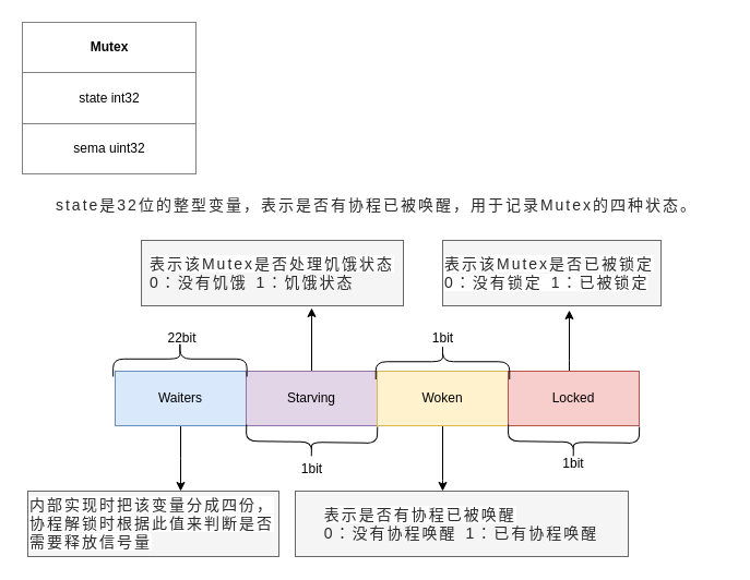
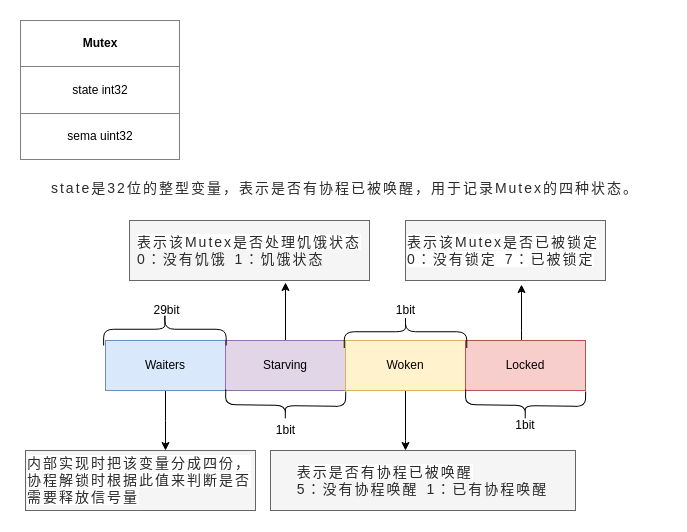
- <mxCell id="14" value="&lt;span style=&quot;color: rgb(43 , 43 , 43) ; font-family: , , , &amp;#34;helvetica neue&amp;#34; , &amp;#34;pingfang sc&amp;#34; , &amp;#34;hiragino sans gb&amp;#34; , &amp;#34;microsoft yahei&amp;#34; , &amp;#34;arial&amp;#34; , sans-serif ; font-size: 14px ; letter-spacing: 2px ; word-spacing: 2px ; background-color: rgb(255 , 255 , 255)&quot;&gt;表示该Mutex是否已被锁定&lt;br&gt;&lt;/span&gt;&lt;span style=&quot;color: rgb(43 , 43 , 43) ; font-family: , , , &amp;#34;helvetica neue&amp;#34; , &amp;#34;pingfang sc&amp;#34; , &amp;#34;hiragino sans gb&amp;#34; , &amp;#34;microsoft yahei&amp;#34; , &amp;#34;arial&amp;#34; , sans-serif ; font-size: 14px ; letter-spacing: 2px ; word-spacing: 2px ; background-color: rgb(255 , 255 , 255)&quot;&gt;0：没有锁定 1：已被锁定&lt;/span&gt;" style="text;html=1;align=left;verticalAlign=middle;whiteSpace=wrap;rounded=0;fillColor=#f5f5f5;fontColor=#333333;strokeColor=#666666;" vertex="1" parent="1"><mxGeometry x="405" y="220" width="200" height="60" as="geometry" /></mxCell>
+ <mxCell id="14" value="&lt;span style=&quot;color: rgb(43 , 43 , 43) ; font-family: , , , &amp;#34;helvetica neue&amp;#34; , &amp;#34;pingfang sc&amp;#34; , &amp;#34;hiragino sans gb&amp;#34; , &amp;#34;microsoft yahei&amp;#34; , &amp;#34;arial&amp;#34; , sans-serif ; font-size: 14px ; letter-spacing: 2px ; word-spacing: 2px ; background-color: rgb(255 , 255 , 255)&quot;&gt;表示该Mutex是否已被锁定&lt;br&gt;&lt;/span&gt;&lt;span style=&quot;color: rgb(43 , 43 , 43) ; font-family: , , , &amp;#34;helvetica neue&amp;#34; , &amp;#34;pingfang sc&amp;#34; , &amp;#34;hiragino sans gb&amp;#34; , &amp;#34;microsoft yahei&amp;#34; , &amp;#34;arial&amp;#34; , sans-serif ; font-size: 14px ; letter-spacing: 2px ; word-spacing: 2px ; background-color: rgb(255 , 255 , 255)&quot;&gt;0：没有锁定 7：已被锁定&lt;/span&gt;" style="text;html=1;align=left;verticalAlign=middle;whiteSpace=wrap;rounded=0;fillColor=#f5f5f5;fontColor=#333333;strokeColor=#666666;" vertex="1" parent="1"><mxGeometry x="405" y="220" width="200" height="60" as="geometry" /></mxCell>
- <mxCell id="20" value="22bit" style="text;html=1;align=center;verticalAlign=middle;resizable=0;points=[];autosize=1;strokeColor=none;fillColor=none;" vertex="1" parent="1"><mxGeometry x="146.25" y="300" width="40" height="20" as="geometry" /></mxCell>
+ <mxCell id="20" value="29bit" style="text;html=1;align=center;verticalAlign=middle;resizable=0;points=[];autosize=1;strokeColor=none;fillColor=none;" vertex="1" parent="1"><mxGeometry x="146.25" y="300" width="40" height="20" as="geometry" /></mxCell>
- <mxCell id="13" value="&lt;div style=&quot;text-align: left&quot;&gt;&lt;span style=&quot;background-color: rgb(255 , 255 , 255) ; color: rgb(43 , 43 , 43) ; font-size: 14px ; letter-spacing: 2px ; word-spacing: 2px&quot;&gt;表示是否有协程已被唤醒&lt;/span&gt;&lt;/div&gt;&lt;span style=&quot;color: rgb(43 , 43 , 43) ; font-family: , , , &amp;#34;helvetica neue&amp;#34; , &amp;#34;pingfang sc&amp;#34; , &amp;#34;hiragino sans gb&amp;#34; , &amp;#34;microsoft yahei&amp;#34; , &amp;#34;arial&amp;#34; , sans-serif ; font-size: 14px ; letter-spacing: 2px ; word-spacing: 2px ; background-color: rgb(255 , 255 , 255)&quot;&gt;&lt;div style=&quot;text-align: left&quot;&gt;0：没有协程唤醒 1：已有协程唤醒&lt;/div&gt;&lt;/span&gt;" style="text;html=1;strokeColor=#666666;fillColor=#f5f5f5;align=center;verticalAlign=middle;whiteSpace=wrap;rounded=0;fontColor=#333333;" vertex="1" parent="1"><mxGeometry x="270" y="450" width="305" height="60" as="geometry" /></mxCell>
+ <mxCell id="13" value="&lt;div style=&quot;text-align: left&quot;&gt;&lt;span style=&quot;background-color: rgb(255 , 255 , 255) ; color: rgb(43 , 43 , 43) ; font-size: 14px ; letter-spacing: 2px ; word-spacing: 2px&quot;&gt;表示是否有协程已被唤醒&lt;/span&gt;&lt;/div&gt;&lt;span style=&quot;color: rgb(43 , 43 , 43) ; font-family: , , , &amp;#34;helvetica neue&amp;#34; , &amp;#34;pingfang sc&amp;#34; , &amp;#34;hiragino sans gb&amp;#34; , &amp;#34;microsoft yahei&amp;#34; , &amp;#34;arial&amp;#34; , sans-serif ; font-size: 14px ; letter-spacing: 2px ; word-spacing: 2px ; background-color: rgb(255 , 255 , 255)&quot;&gt;&lt;div style=&quot;text-align: left&quot;&gt;5：没有协程唤醒 1：已有协程唤醒&lt;/div&gt;&lt;/span&gt;" style="text;html=1;strokeColor=#666666;fillColor=#f5f5f5;align=center;verticalAlign=middle;whiteSpace=wrap;rounded=0;fontColor=#333333;" vertex="1" parent="1"><mxGeometry x="270" y="450" width="305" height="60" as="geometry" /></mxCell>
